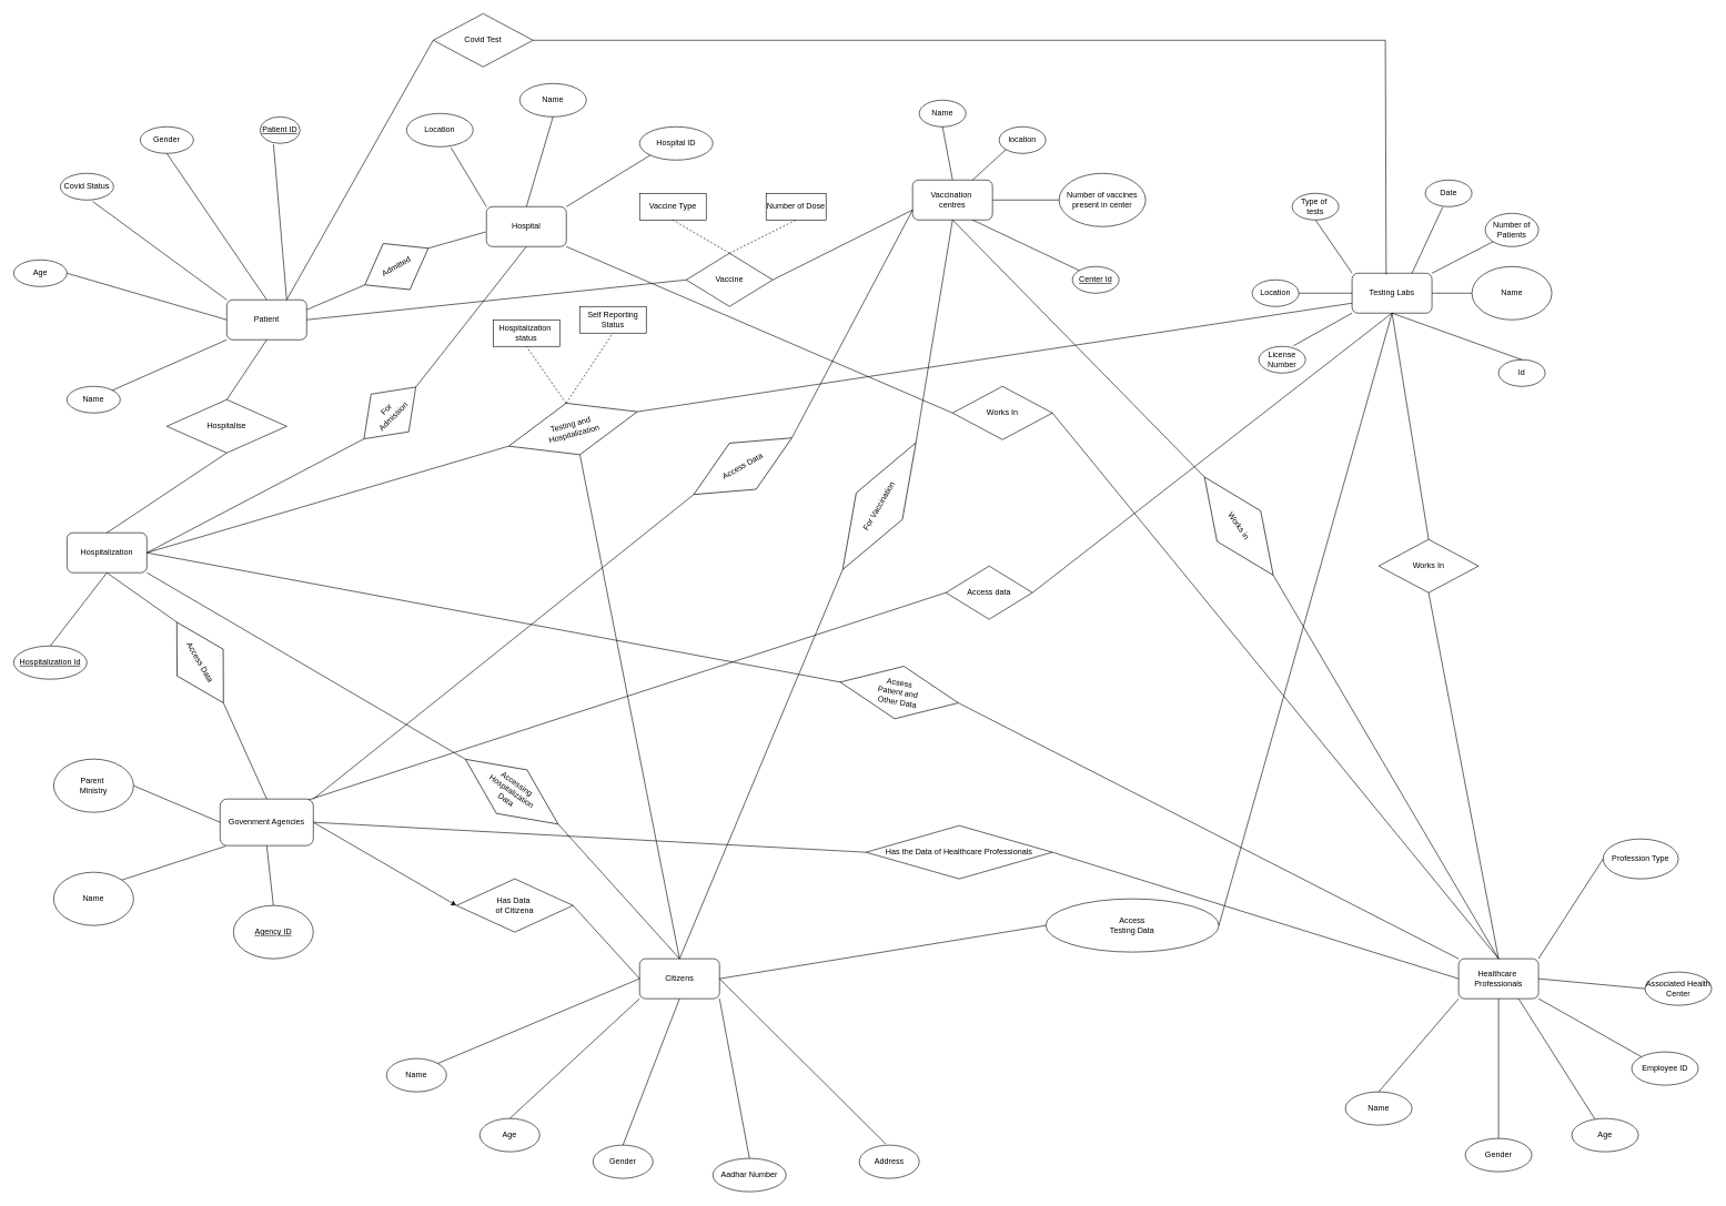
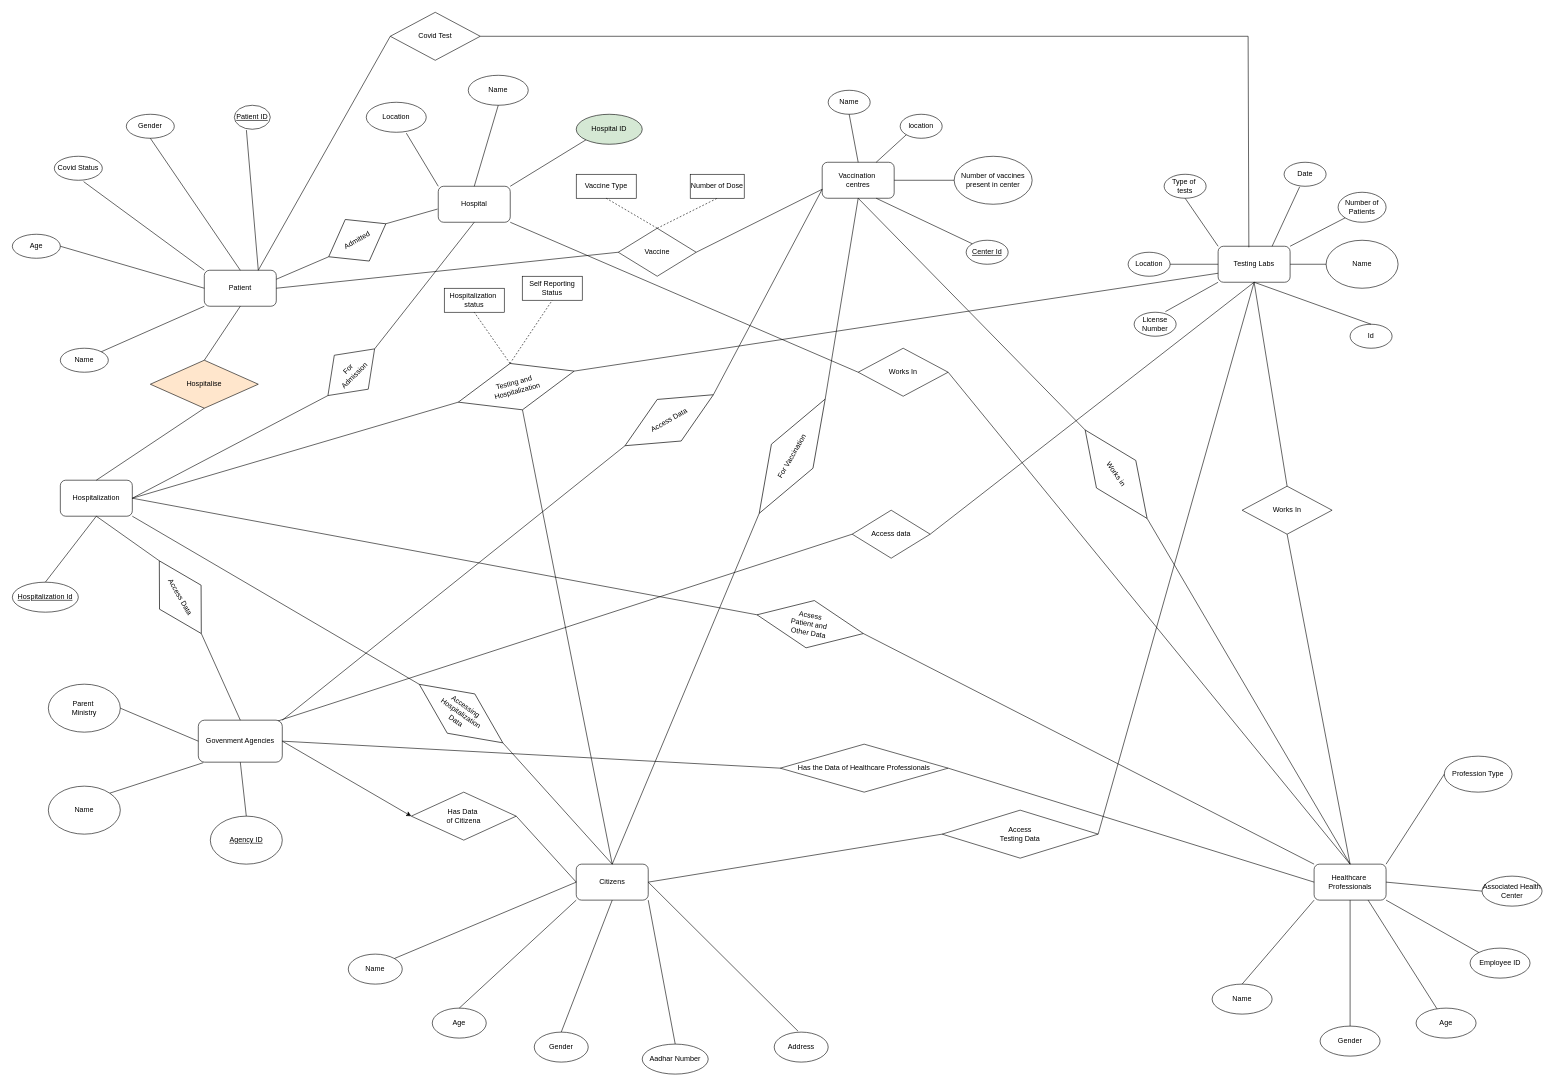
- <mxCell id="20" value="Hospital ID" style="ellipse;whiteSpace=wrap;html=1;" vertex="1" parent="1"><mxGeometry x="960" y="190" width="110" height="50" as="geometry" /></mxCell>
+ <mxCell id="20" value="Hospital ID" style="ellipse;whiteSpace=wrap;html=1;fillColor=#d5e8d4;" vertex="1" parent="1"><mxGeometry x="960" y="190" width="110" height="50" as="geometry" /></mxCell>
- <mxCell id="138" value="Hospitalise" style="rhombus;whiteSpace=wrap;html=1;" vertex="1" parent="1"><mxGeometry x="250" y="600" width="180" height="80" as="geometry" /></mxCell>
+ <mxCell id="138" value="Hospitalise" style="rhombus;whiteSpace=wrap;html=1;fillColor=#ffe6cc;" vertex="1" parent="1"><mxGeometry x="250" y="600" width="180" height="80" as="geometry" /></mxCell>
- <mxCell id="122" value="Access&lt;br&gt;Testing Data" style="ellipse;whiteSpace=wrap;html=1;" vertex="1" parent="1"><mxGeometry x="1570" y="1350" width="260" height="80" as="geometry" /></mxCell>
+ <mxCell id="122" value="Access&lt;br&gt;Testing Data" style="rhombus;whiteSpace=wrap;html=1;" vertex="1" parent="1"><mxGeometry x="1570" y="1350" width="260" height="80" as="geometry" /></mxCell>
